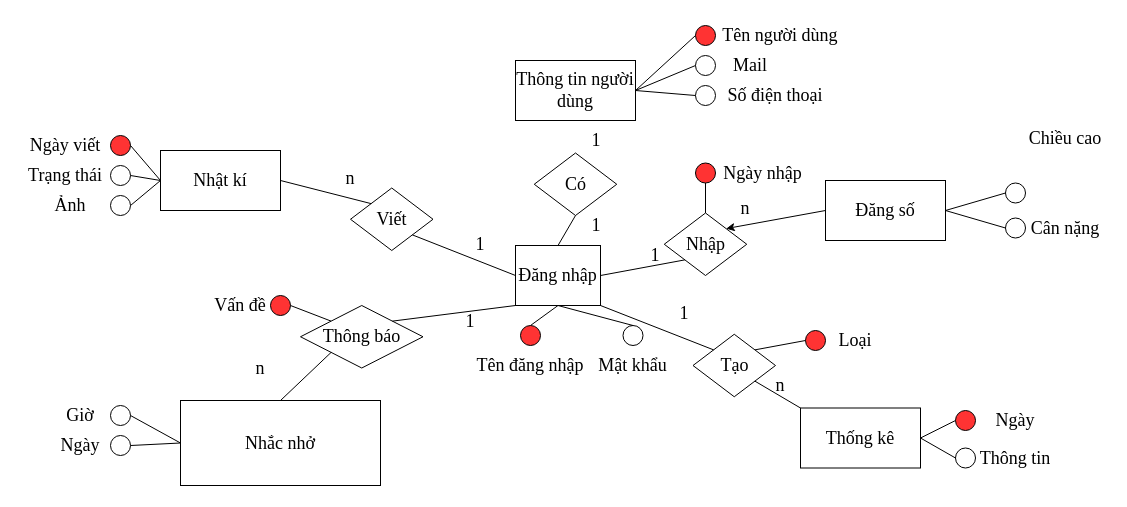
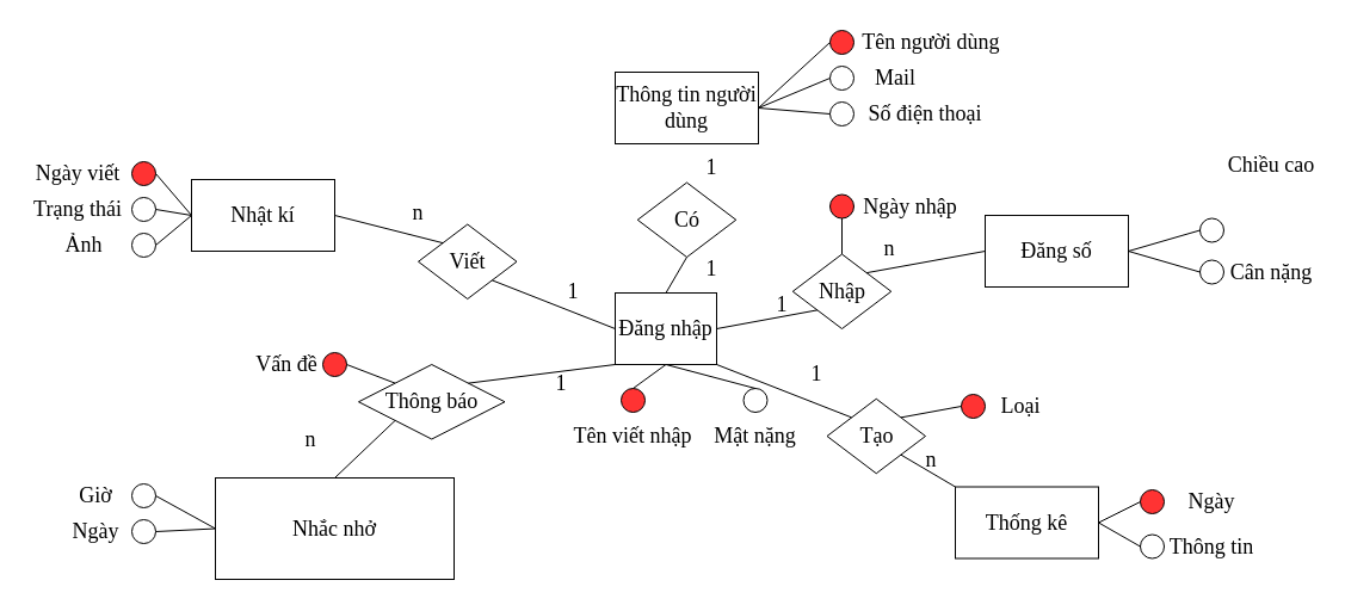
- <mxCell id="56" value="" style="endArrow=classic;html=1;rounded=0;fontFamily=Times New Roman;fontSize=18;exitX=0;exitY=0.5;exitDx=0;exitDy=0;entryX=1;entryY=0;entryDx=0;entryDy=0;" edge="1" parent="1" target="55" source="7"><mxGeometry width="50" height="50" relative="1" as="geometry"><mxPoint x="705" y="180" as="sourcePoint" /><mxPoint x="665" y="400" as="targetPoint" /></mxGeometry></mxCell>
+ <mxCell id="56" value="" style="endArrow=none;html=1;rounded=0;fontFamily=Times New Roman;fontSize=18;exitX=0;exitY=0.5;exitDx=0;exitDy=0;entryX=1;entryY=0;entryDx=0;entryDy=0;" edge="1" parent="1" target="55" source="7"><mxGeometry width="50" height="50" relative="1" as="geometry"><mxPoint x="705" y="180" as="sourcePoint" /><mxPoint x="665" y="400" as="targetPoint" /></mxGeometry></mxCell>
- <mxCell id="8" value="Tên đăng nhập" style="text;html=1;strokeColor=none;fillColor=none;align=center;verticalAlign=middle;whiteSpace=wrap;rounded=0;fontFamily=Times New Roman;fontSize=18;" vertex="1" parent="1"><mxGeometry x="475" y="350" width="110" height="30" as="geometry" /></mxCell>
+ <mxCell id="8" value="Tên viết nhập" style="text;html=1;strokeColor=none;fillColor=none;align=center;verticalAlign=middle;whiteSpace=wrap;rounded=0;fontFamily=Times New Roman;fontSize=18;" vertex="1" parent="1"><mxGeometry x="475" y="350" width="110" height="30" as="geometry" /></mxCell>
- <mxCell id="10" value="Mật khẩu" style="text;html=1;strokeColor=none;fillColor=none;align=center;verticalAlign=middle;whiteSpace=wrap;rounded=0;fontFamily=Times New Roman;fontSize=18;" vertex="1" parent="1"><mxGeometry x="590" y="350" width="85" height="30" as="geometry" /></mxCell>
+ <mxCell id="10" value="Mật nặng" style="text;html=1;strokeColor=none;fillColor=none;align=center;verticalAlign=middle;whiteSpace=wrap;rounded=0;fontFamily=Times New Roman;fontSize=18;" vertex="1" parent="1"><mxGeometry x="590" y="350" width="85" height="30" as="geometry" /></mxCell>
